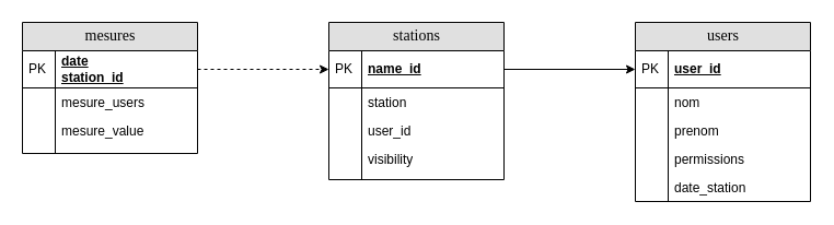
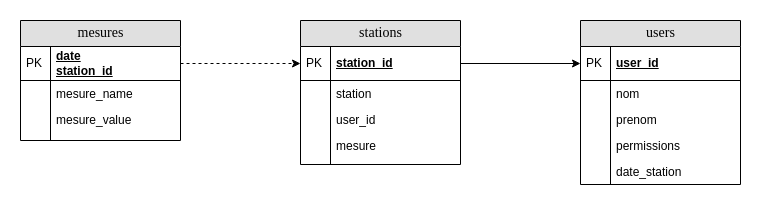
- <mxCell id="15" value="name_id" style="shape=partialRectangle;top=0;left=0;right=0;bottom=1;html=1;align=left;verticalAlign=middle;fillColor=none;spacingLeft=34;spacingRight=4;whiteSpace=wrap;overflow=hidden;rotatable=0;points=[[0,0.5],[1,0.5]];portConstraint=eastwest;dropTarget=0;fontStyle=5;" vertex="1" parent="14"><mxGeometry y="26" width="160" height="34" as="geometry" /></mxCell>
+ <mxCell id="15" value="station_id" style="shape=partialRectangle;top=0;left=0;right=0;bottom=1;html=1;align=left;verticalAlign=middle;fillColor=none;spacingLeft=34;spacingRight=4;whiteSpace=wrap;overflow=hidden;rotatable=0;points=[[0,0.5],[1,0.5]];portConstraint=eastwest;dropTarget=0;fontStyle=5;" vertex="1" parent="14"><mxGeometry y="26" width="160" height="34" as="geometry" /></mxCell>
- <mxCell id="27" value="mesure_users" style="shape=partialRectangle;top=0;left=0;right=0;bottom=0;html=1;align=left;verticalAlign=top;fillColor=none;spacingLeft=34;spacingRight=4;whiteSpace=wrap;overflow=hidden;rotatable=0;points=[[0,0.5],[1,0.5]];portConstraint=eastwest;dropTarget=0;" vertex="1" parent="24"><mxGeometry y="60" width="160" height="26" as="geometry" /></mxCell>
+ <mxCell id="27" value="mesure_name" style="shape=partialRectangle;top=0;left=0;right=0;bottom=0;html=1;align=left;verticalAlign=top;fillColor=none;spacingLeft=34;spacingRight=4;whiteSpace=wrap;overflow=hidden;rotatable=0;points=[[0,0.5],[1,0.5]];portConstraint=eastwest;dropTarget=0;" vertex="1" parent="24"><mxGeometry y="60" width="160" height="26" as="geometry" /></mxCell>
- <mxCell id="21" value="visibility" style="shape=partialRectangle;top=0;left=0;right=0;bottom=0;html=1;align=left;verticalAlign=top;fillColor=none;spacingLeft=34;spacingRight=4;whiteSpace=wrap;overflow=hidden;rotatable=0;points=[[0,0.5],[1,0.5]];portConstraint=eastwest;dropTarget=0;" vertex="1" parent="14"><mxGeometry y="112" width="160" height="32" as="geometry" /></mxCell>
+ <mxCell id="21" value="mesure" style="shape=partialRectangle;top=0;left=0;right=0;bottom=0;html=1;align=left;verticalAlign=top;fillColor=none;spacingLeft=34;spacingRight=4;whiteSpace=wrap;overflow=hidden;rotatable=0;points=[[0,0.5],[1,0.5]];portConstraint=eastwest;dropTarget=0;" vertex="1" parent="14"><mxGeometry y="112" width="160" height="32" as="geometry" /></mxCell>
